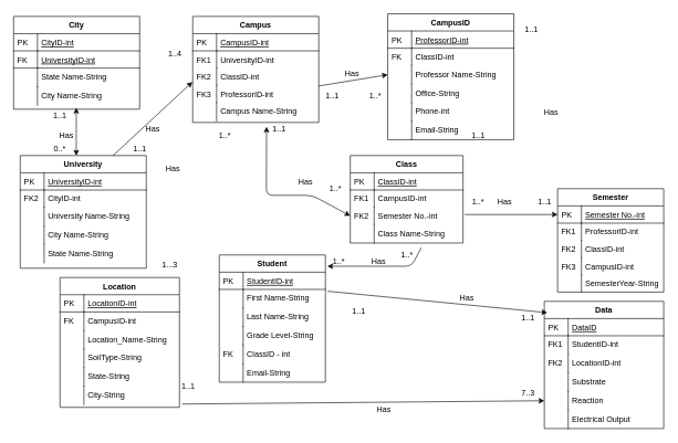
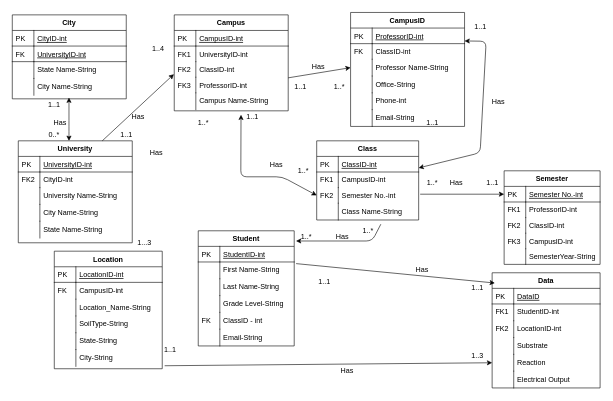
+ <mxCell id="112" value="" style="endArrow=classic;startArrow=classic;html=1;exitX=1;exitY=0.25;exitDx=0;exitDy=0;" parent="1" source="48" target="26" edge="1"><mxGeometry width="50" height="50" relative="1" as="geometry"><mxPoint x="748.42" y="205.256" as="sourcePoint" /><mxPoint x="640" y="204" as="targetPoint" /><Array as="points"><mxPoint x="810" y="68" /><mxPoint x="800" y="254" /></Array></mxGeometry></mxCell>
- <mxCell id="121" value="1...3" style="text;html=1;align=center;verticalAlign=middle;resizable=0;points=[];autosize=1;" parent="1" vertex="1"><mxGeometry x="235" y="389" width="40" height="20" as="geometry" /></mxCell>
+ <mxCell id="121" value="1...3" style="text;html=1;align=center;verticalAlign=middle;resizable=0;points=[];autosize=1;" parent="1" vertex="1"><mxGeometry x="220" y="394" width="40" height="20" as="geometry" /></mxCell>
- <mxCell id="133" value="7..3" style="text;html=1;align=center;verticalAlign=middle;resizable=0;points=[];autosize=1;" parent="1" vertex="1"><mxGeometry x="775" y="582" width="40" height="20" as="geometry" /></mxCell>
+ <mxCell id="133" value="1..3" style="text;html=1;align=center;verticalAlign=middle;resizable=0;points=[];autosize=1;" parent="1" vertex="1"><mxGeometry x="775" y="582" width="40" height="20" as="geometry" /></mxCell>
